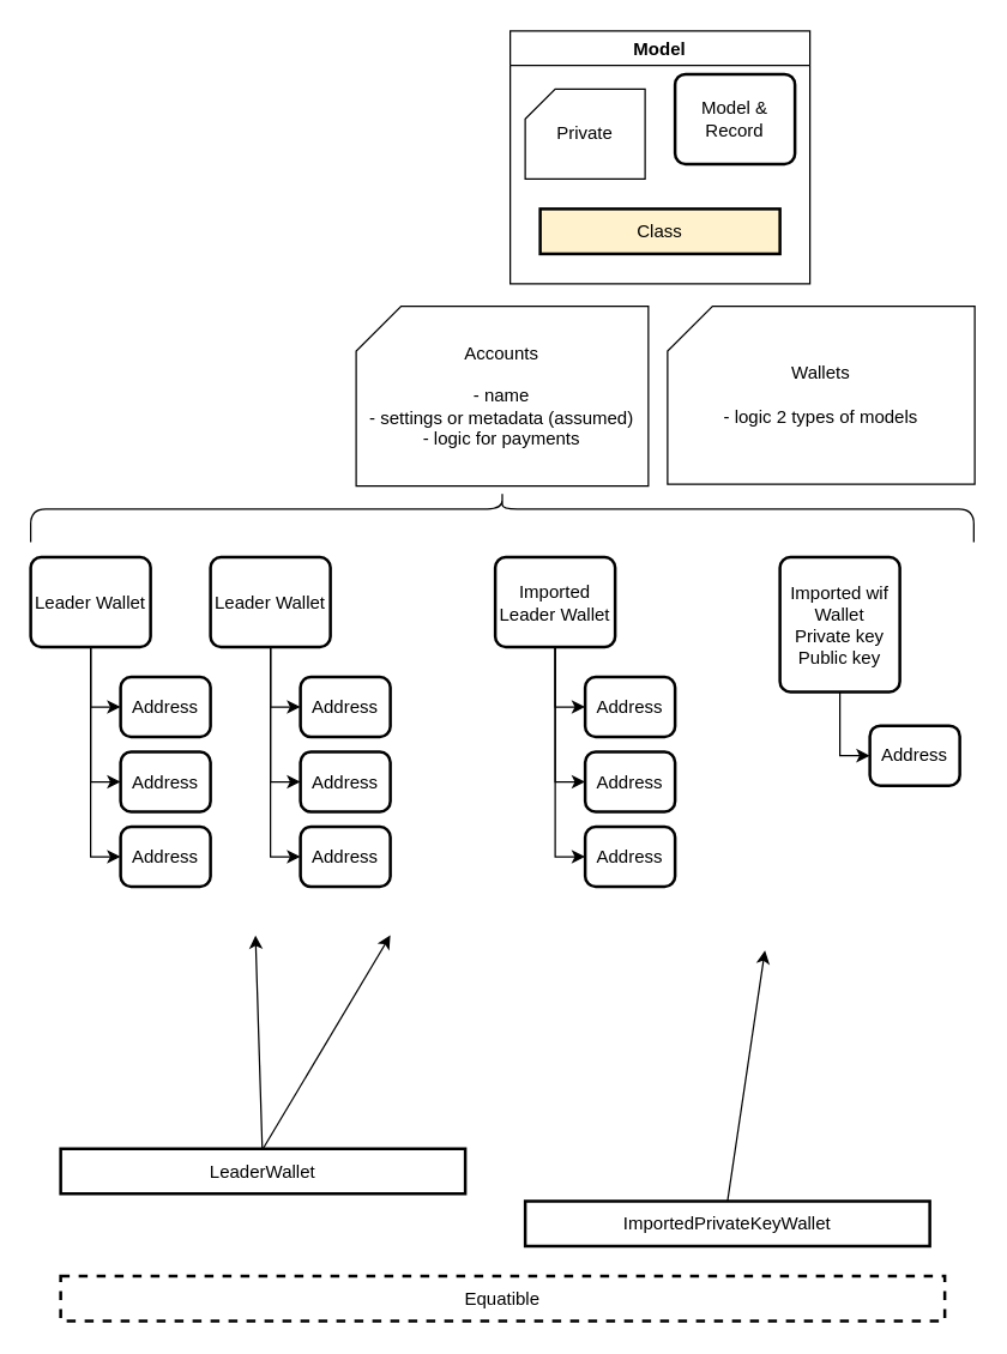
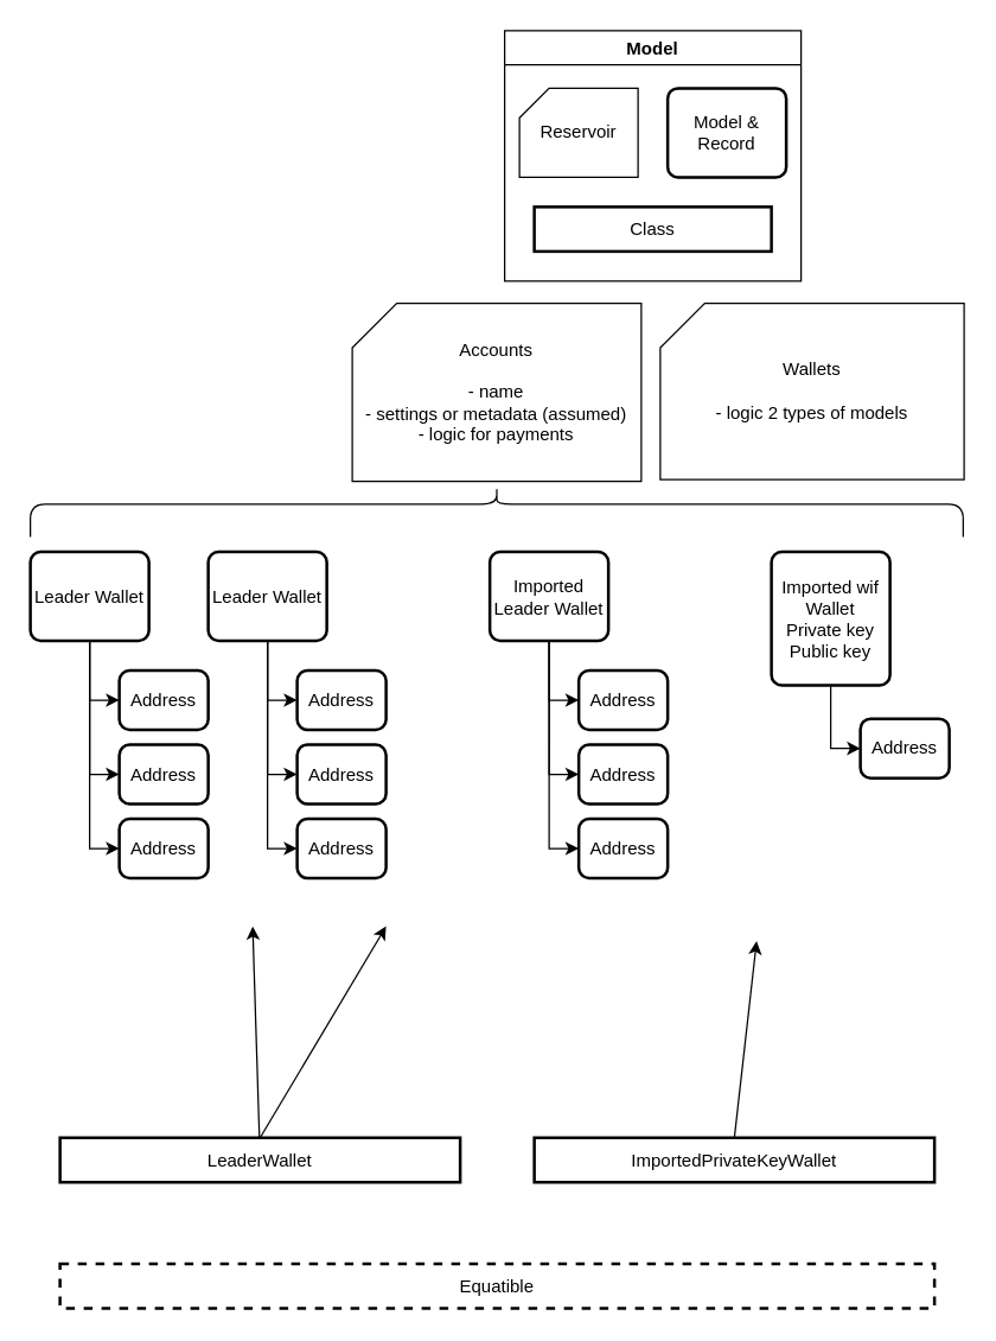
- <mxCell id="34" value="Model &amp;amp; Record" style="rounded=1;whiteSpace=wrap;html=1;absoluteArcSize=1;arcSize=14;strokeWidth=2;" parent="32" vertex="1"><mxGeometry x="110" y="28.75" width="80" height="60" as="geometry" /></mxCell>
+ <mxCell id="34" value="Model &amp;amp; Record" style="rounded=1;whiteSpace=wrap;html=1;absoluteArcSize=1;arcSize=14;strokeWidth=2;" parent="32" vertex="1"><mxGeometry x="110" y="38.75" width="80" height="60" as="geometry" /></mxCell>
- <mxCell id="33" value="Private" style="shape=card;whiteSpace=wrap;html=1;size=20;" parent="32" vertex="1"><mxGeometry x="10" y="38.75" width="80" height="60" as="geometry" /></mxCell>
+ <mxCell id="33" value="Reservoir" style="shape=card;whiteSpace=wrap;html=1;size=20;" parent="32" vertex="1"><mxGeometry x="10" y="38.75" width="80" height="60" as="geometry" /></mxCell>
- <mxCell id="35" value="Class" style="rounded=0;whiteSpace=wrap;html=1;absoluteArcSize=1;arcSize=14;strokeWidth=2;fillColor=#fff2cc;" parent="32" vertex="1"><mxGeometry x="20" y="118.75" width="160" height="30" as="geometry" /></mxCell>
+ <mxCell id="35" value="Class" style="rounded=0;whiteSpace=wrap;html=1;absoluteArcSize=1;arcSize=14;strokeWidth=2;" parent="32" vertex="1"><mxGeometry x="20" y="118.75" width="160" height="30" as="geometry" /></mxCell>
- <mxCell id="28" value="ImportedPrivateKeyWallet" style="rounded=0;whiteSpace=wrap;html=1;absoluteArcSize=1;arcSize=14;strokeWidth=2;" parent="1" vertex="1"><mxGeometry x="350.01" y="801.5" width="269.99" height="30" as="geometry" /></mxCell>
+ <mxCell id="28" value="ImportedPrivateKeyWallet" style="rounded=0;whiteSpace=wrap;html=1;absoluteArcSize=1;arcSize=14;strokeWidth=2;" parent="1" vertex="1"><mxGeometry x="360.01" y="766.5" width="269.99" height="30" as="geometry" /></mxCell>
